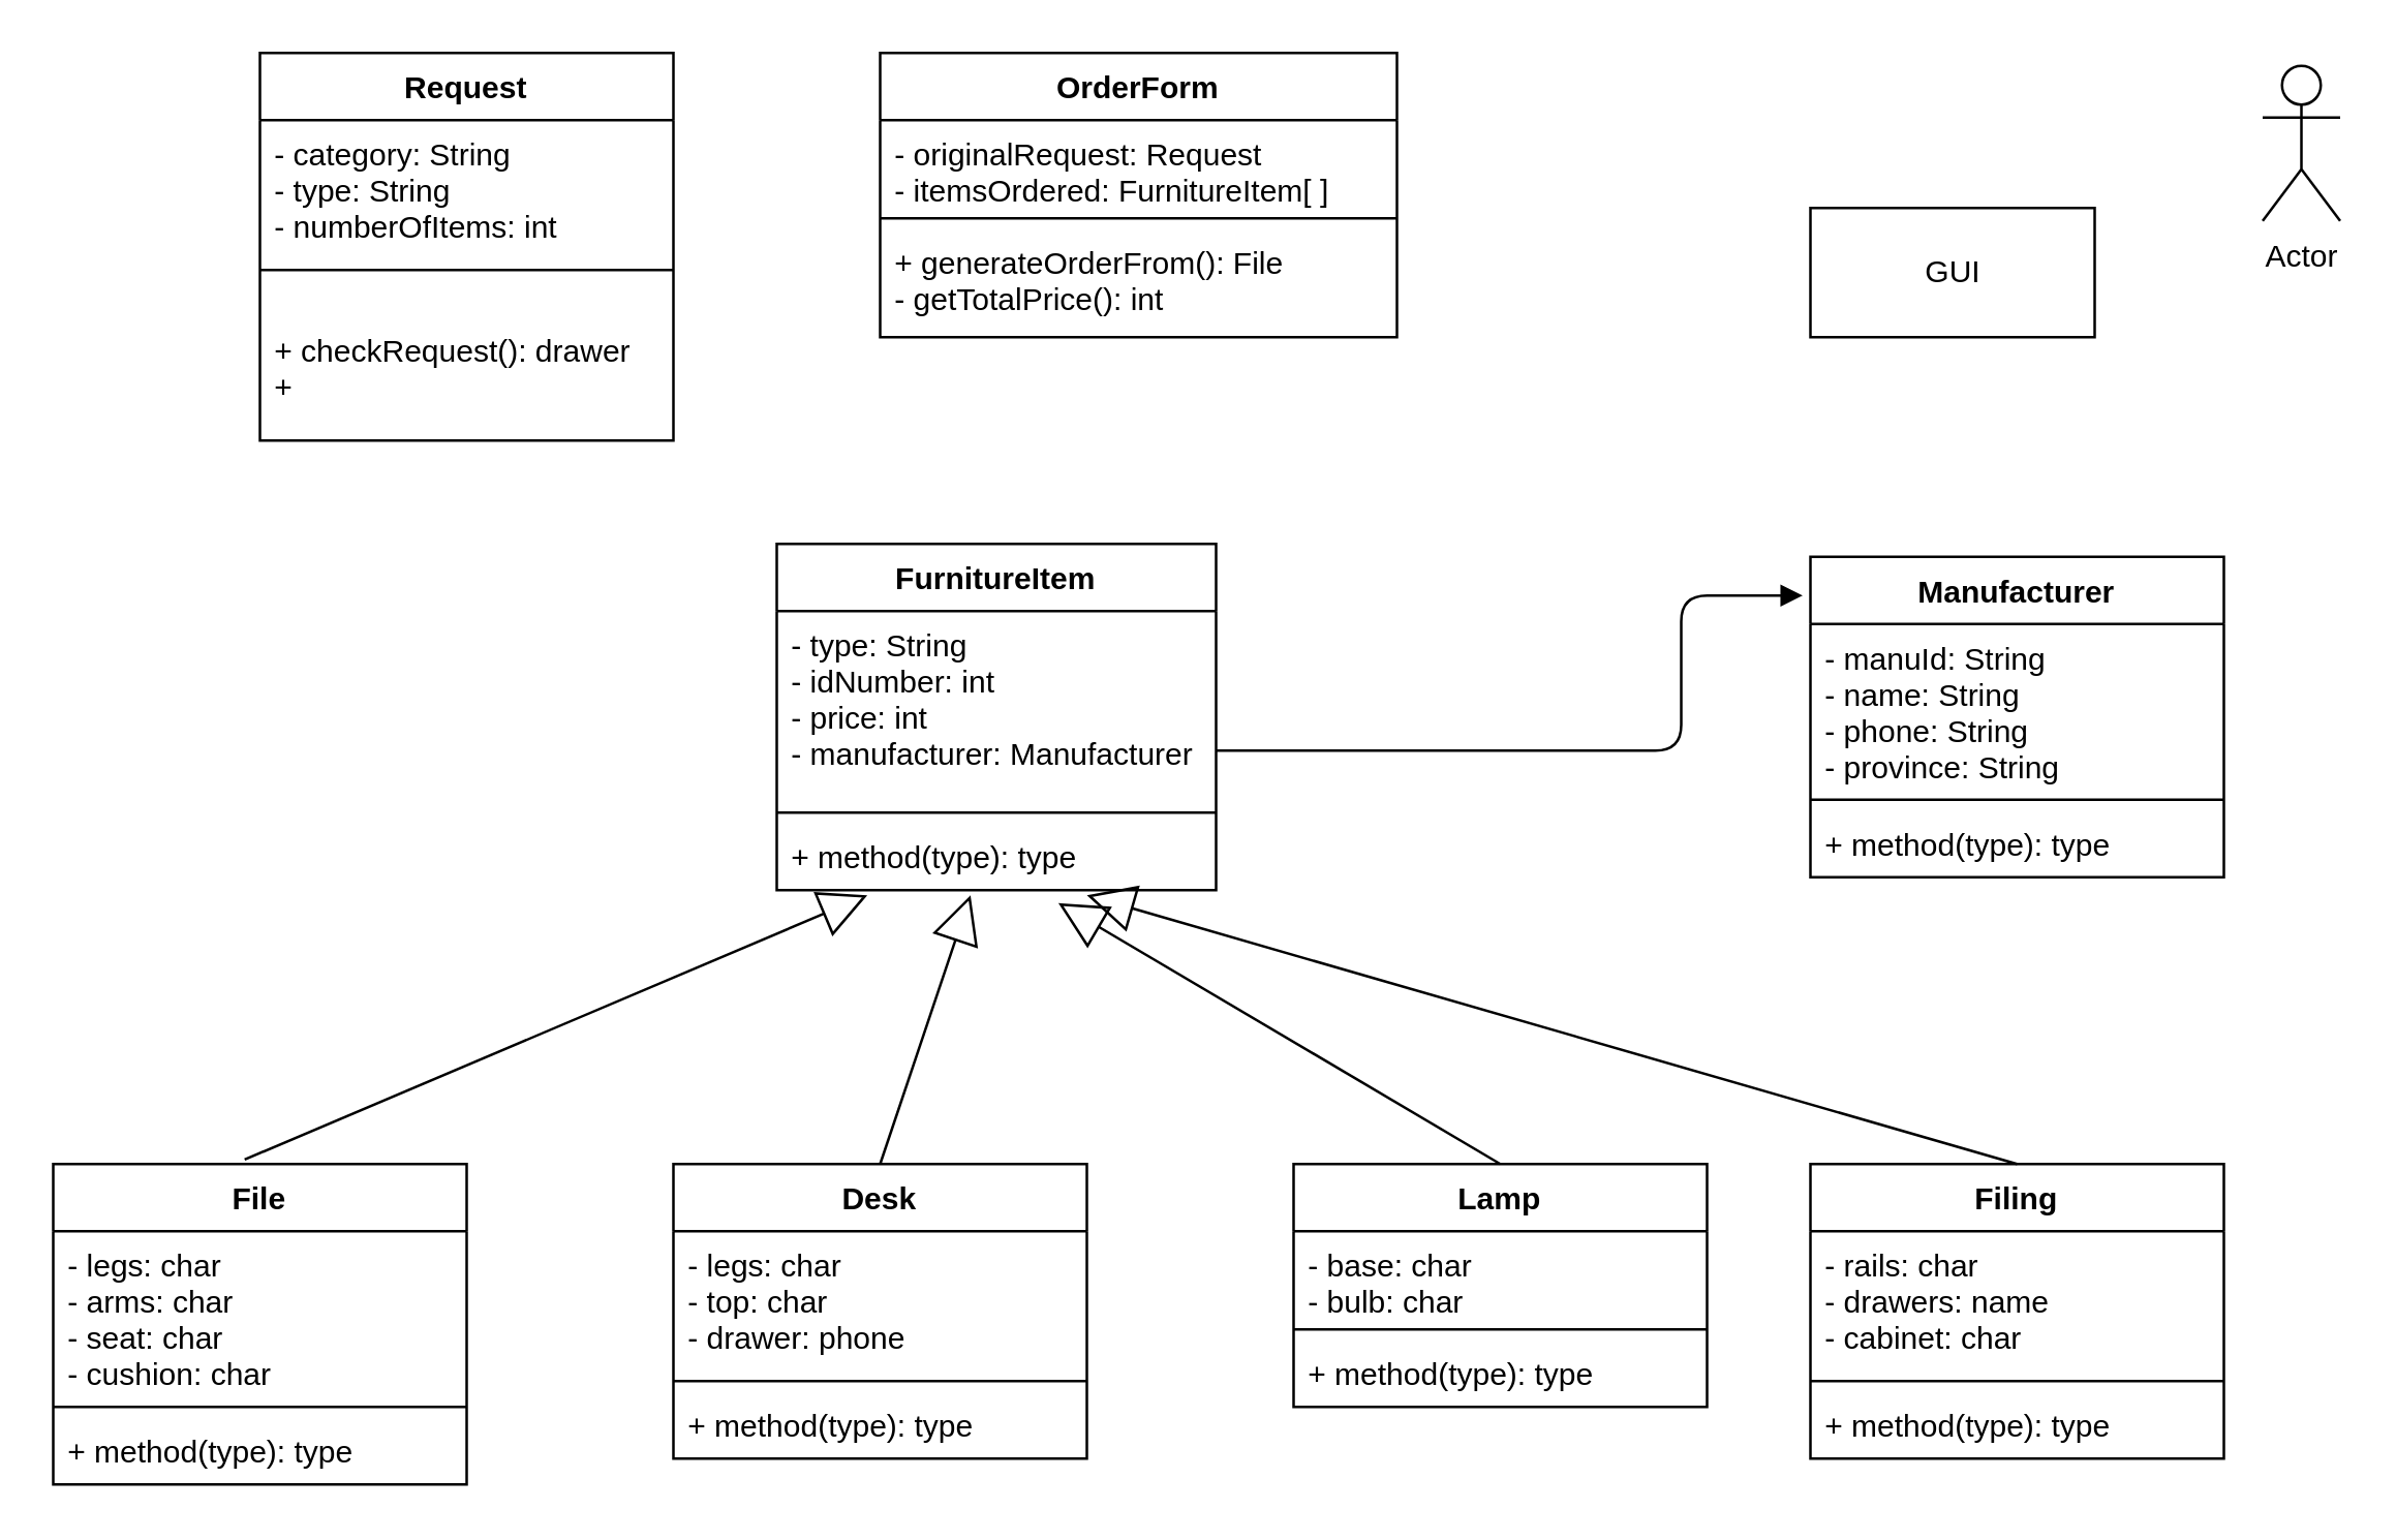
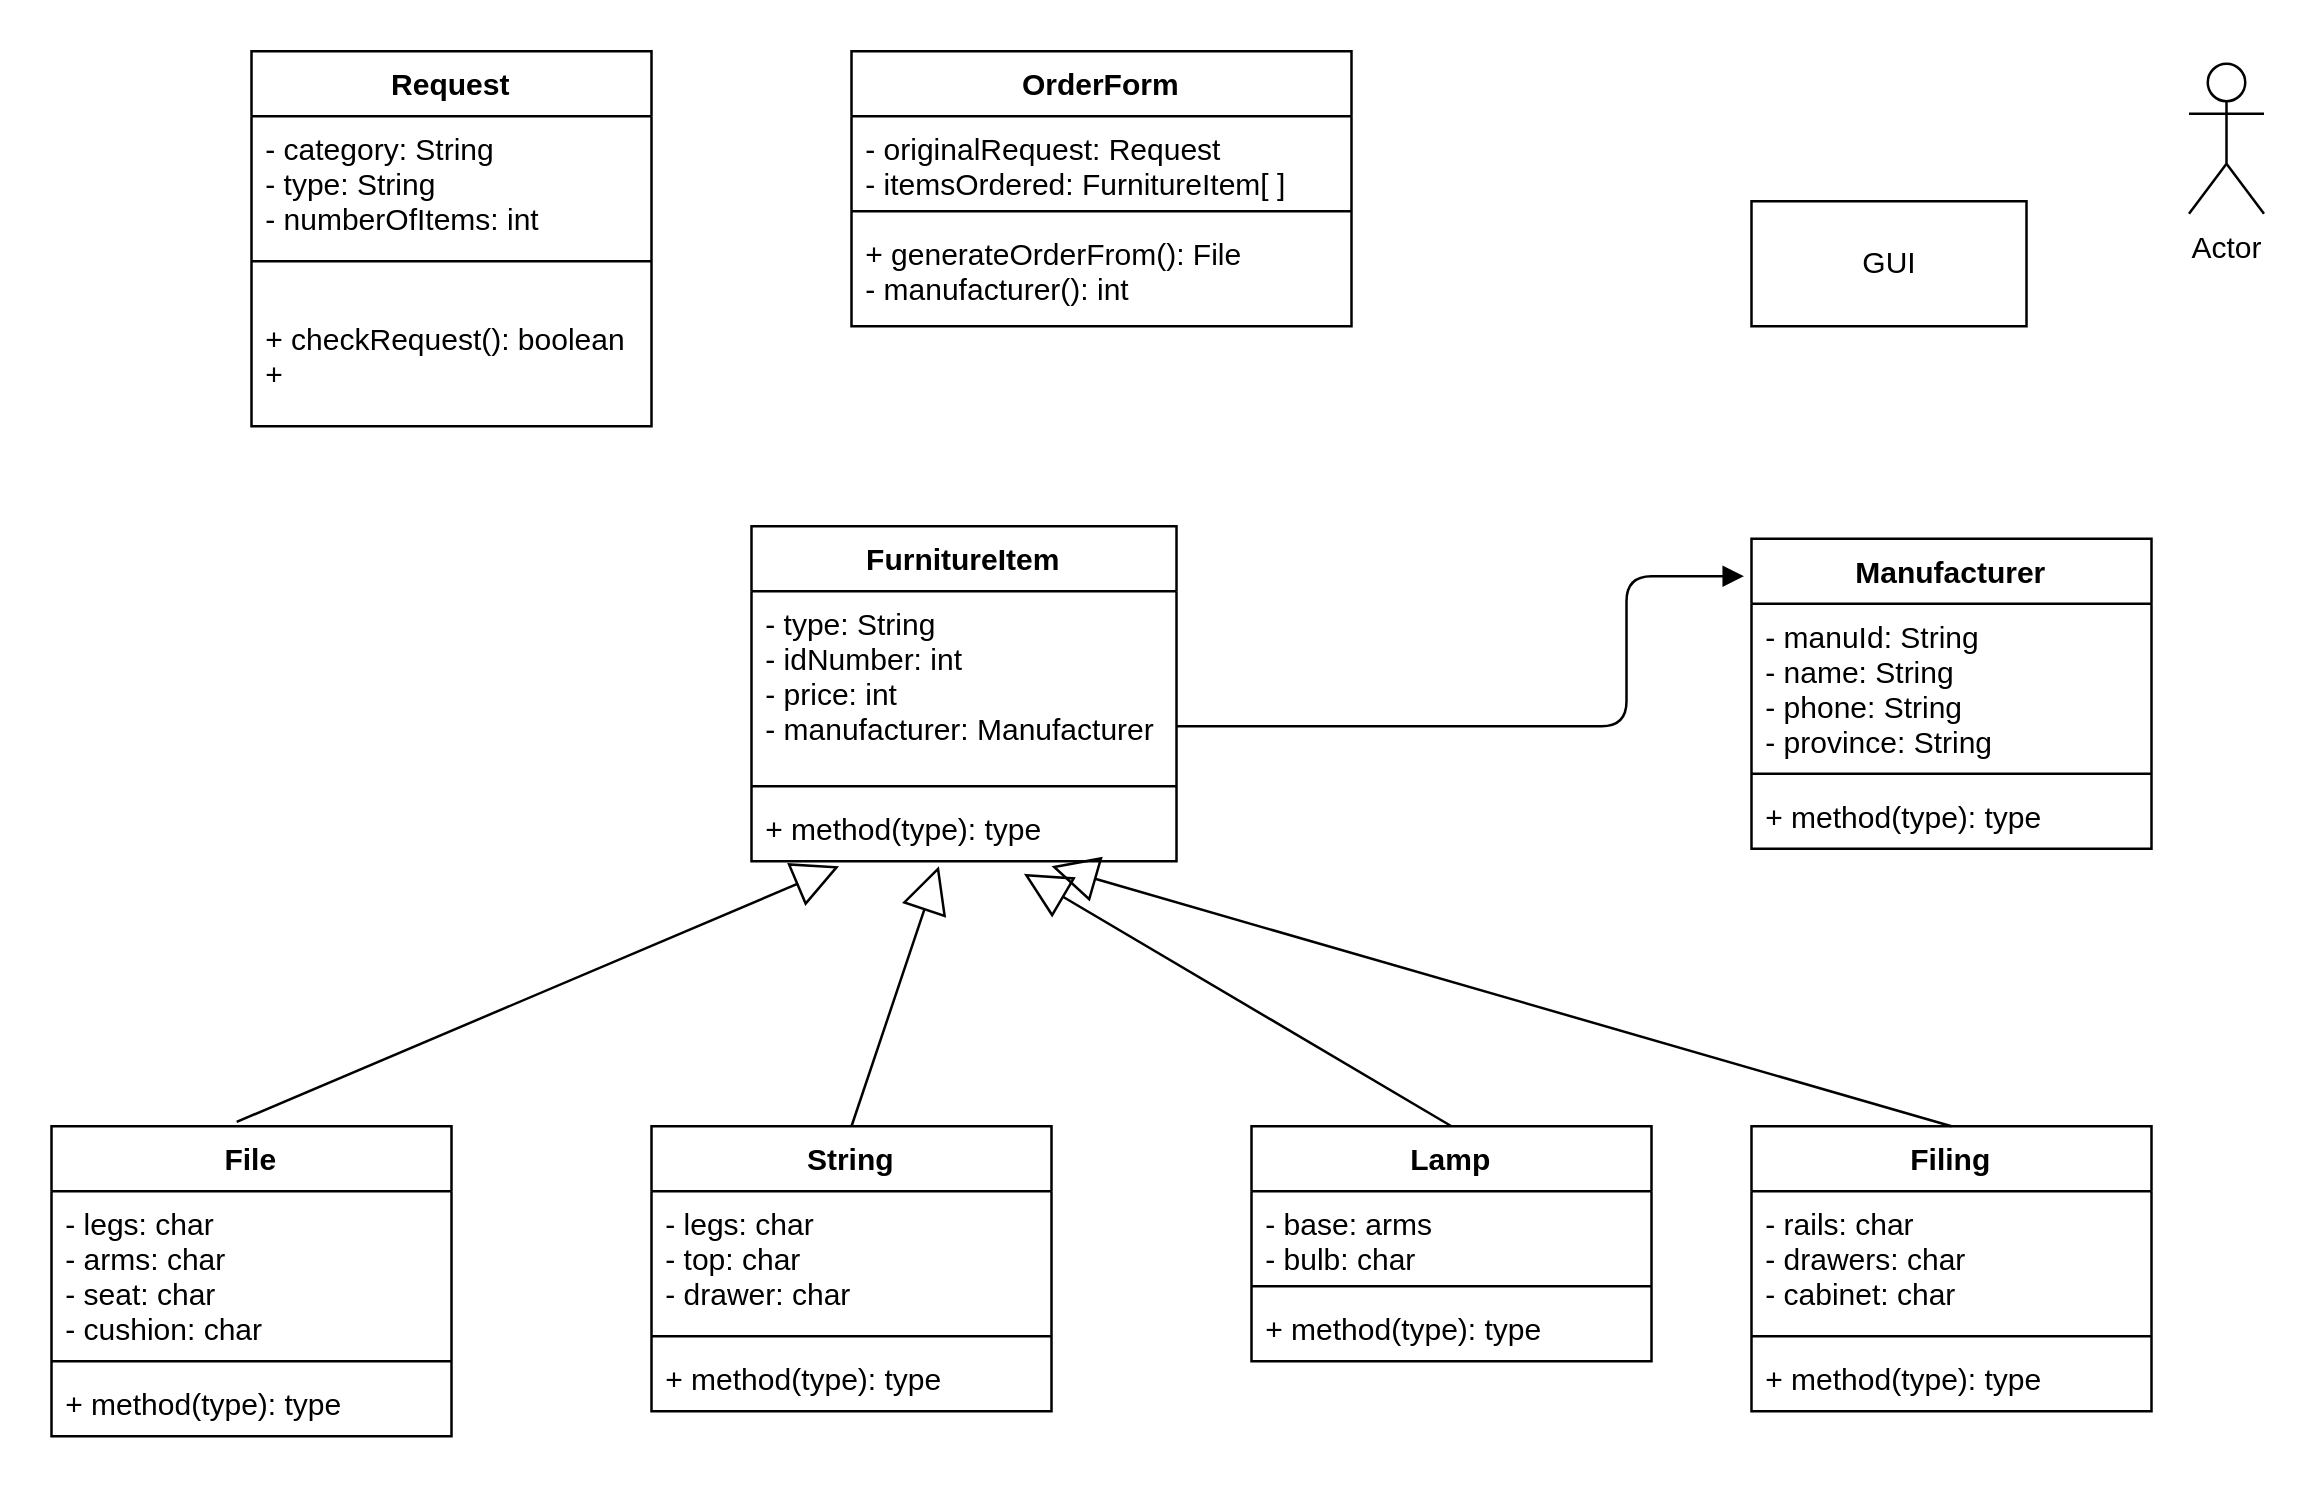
- <mxCell id="38" value="+ generateOrderFrom(): File&#10;- getTotalPrice(): int" style="text;strokeColor=none;fillColor=none;align=left;verticalAlign=top;spacingLeft=4;spacingRight=4;overflow=hidden;rotatable=0;points=[[0,0.5],[1,0.5]];portConstraint=eastwest;" parent="35" vertex="1"><mxGeometry y="68" width="200" height="42" as="geometry" /></mxCell>
+ <mxCell id="38" value="+ generateOrderFrom(): File&#10;- manufacturer(): int" style="text;strokeColor=none;fillColor=none;align=left;verticalAlign=top;spacingLeft=4;spacingRight=4;overflow=hidden;rotatable=0;points=[[0,0.5],[1,0.5]];portConstraint=eastwest;" parent="35" vertex="1"><mxGeometry y="68" width="200" height="42" as="geometry" /></mxCell>
- <mxCell id="34" value="&#10;+ checkRequest(): drawer&#10;+  " style="text;strokeColor=none;fillColor=none;align=left;verticalAlign=top;spacingLeft=4;spacingRight=4;overflow=hidden;rotatable=0;points=[[0,0.5],[1,0.5]];portConstraint=eastwest;" parent="31" vertex="1"><mxGeometry y="88" width="160" height="62" as="geometry" /></mxCell>
+ <mxCell id="34" value="&#10;+ checkRequest(): boolean&#10;+  " style="text;strokeColor=none;fillColor=none;align=left;verticalAlign=top;spacingLeft=4;spacingRight=4;overflow=hidden;rotatable=0;points=[[0,0.5],[1,0.5]];portConstraint=eastwest;" parent="31" vertex="1"><mxGeometry y="88" width="160" height="62" as="geometry" /></mxCell>
- <mxCell id="10" value="Desk" style="swimlane;fontStyle=1;align=center;verticalAlign=top;childLayout=stackLayout;horizontal=1;startSize=26;horizontalStack=0;resizeParent=1;resizeParentMax=0;resizeLast=0;collapsible=1;marginBottom=0;" parent="1" vertex="1"><mxGeometry x="260" y="450" width="160" height="114" as="geometry" /></mxCell>
+ <mxCell id="10" value="String" style="swimlane;fontStyle=1;align=center;verticalAlign=top;childLayout=stackLayout;horizontal=1;startSize=26;horizontalStack=0;resizeParent=1;resizeParentMax=0;resizeLast=0;collapsible=1;marginBottom=0;" parent="1" vertex="1"><mxGeometry x="260" y="450" width="160" height="114" as="geometry" /></mxCell>
- <mxCell id="11" value="- legs: char&#10;- top: char&#10;- drawer: phone" style="text;strokeColor=none;fillColor=none;align=left;verticalAlign=top;spacingLeft=4;spacingRight=4;overflow=hidden;rotatable=0;points=[[0,0.5],[1,0.5]];portConstraint=eastwest;" parent="10" vertex="1"><mxGeometry y="26" width="160" height="54" as="geometry" /></mxCell>
+ <mxCell id="11" value="- legs: char&#10;- top: char&#10;- drawer: char" style="text;strokeColor=none;fillColor=none;align=left;verticalAlign=top;spacingLeft=4;spacingRight=4;overflow=hidden;rotatable=0;points=[[0,0.5],[1,0.5]];portConstraint=eastwest;" parent="10" vertex="1"><mxGeometry y="26" width="160" height="54" as="geometry" /></mxCell>
- <mxCell id="15" value="- base: char&#10;- bulb: char" style="text;strokeColor=none;fillColor=none;align=left;verticalAlign=top;spacingLeft=4;spacingRight=4;overflow=hidden;rotatable=0;points=[[0,0.5],[1,0.5]];portConstraint=eastwest;" parent="14" vertex="1"><mxGeometry y="26" width="160" height="34" as="geometry" /></mxCell>
+ <mxCell id="15" value="- base: arms&#10;- bulb: char" style="text;strokeColor=none;fillColor=none;align=left;verticalAlign=top;spacingLeft=4;spacingRight=4;overflow=hidden;rotatable=0;points=[[0,0.5],[1,0.5]];portConstraint=eastwest;" parent="14" vertex="1"><mxGeometry y="26" width="160" height="34" as="geometry" /></mxCell>
- <mxCell id="19" value="- rails: char&#10;- drawers: name&#10;- cabinet: char" style="text;strokeColor=none;fillColor=none;align=left;verticalAlign=top;spacingLeft=4;spacingRight=4;overflow=hidden;rotatable=0;points=[[0,0.5],[1,0.5]];portConstraint=eastwest;" parent="18" vertex="1"><mxGeometry y="26" width="160" height="54" as="geometry" /></mxCell>
+ <mxCell id="19" value="- rails: char&#10;- drawers: char&#10;- cabinet: char" style="text;strokeColor=none;fillColor=none;align=left;verticalAlign=top;spacingLeft=4;spacingRight=4;overflow=hidden;rotatable=0;points=[[0,0.5],[1,0.5]];portConstraint=eastwest;" parent="18" vertex="1"><mxGeometry y="26" width="160" height="54" as="geometry" /></mxCell>
